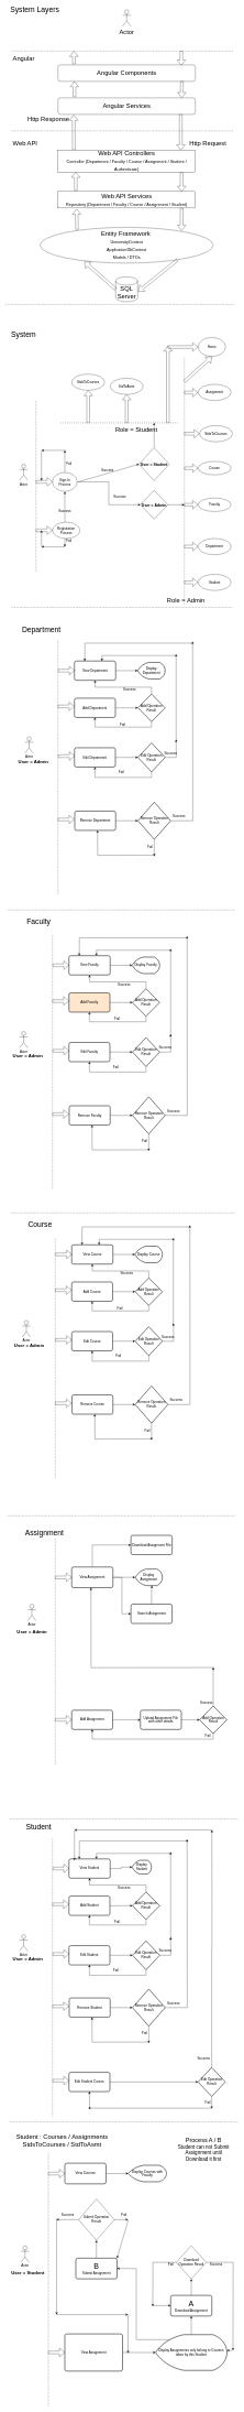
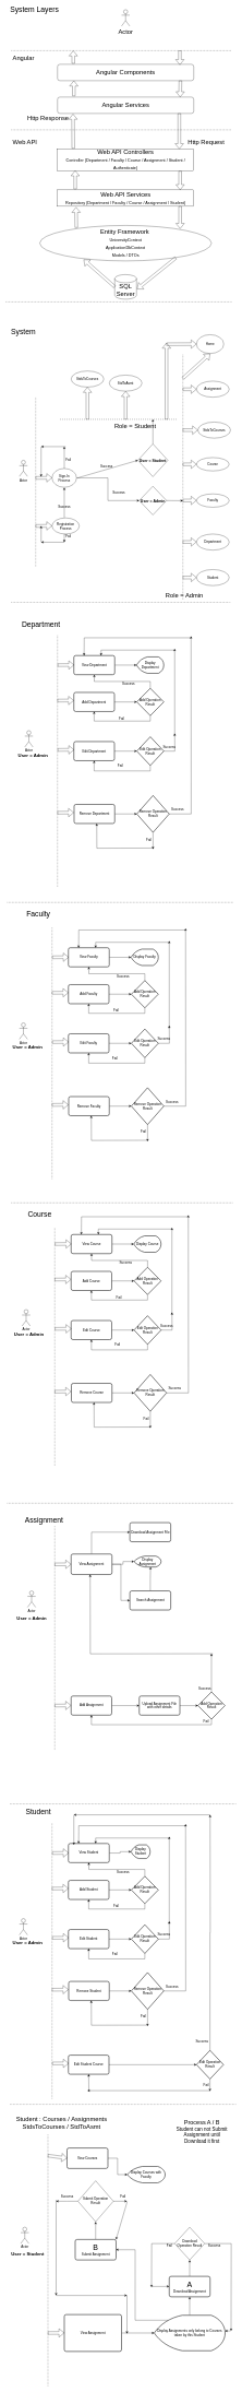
- <mxCell id="118" value="Add Faculty" style="rounded=1;whiteSpace=wrap;html=1;absoluteArcSize=1;arcSize=14;strokeWidth=2;fillColor=#ffe6cc;" vertex="1" parent="1"><mxGeometry x="250" y="3605" width="149" height="70" as="geometry" /></mxCell>
+ <mxCell id="118" value="Add Faculty" style="rounded=1;whiteSpace=wrap;html=1;absoluteArcSize=1;arcSize=14;strokeWidth=2;" vertex="1" parent="1"><mxGeometry x="250" y="3605" width="149" height="70" as="geometry" /></mxCell>
- <mxCell id="193" value="Display Assignment" style="strokeWidth=2;html=1;shape=mxgraph.flowchart.display;whiteSpace=wrap;" vertex="1" parent="1"><mxGeometry x="491" y="5697.5" width="99" height="60" as="geometry" /></mxCell>
+ <mxCell id="193" value="Display Assignment" style="strokeWidth=2;html=1;shape=mxgraph.flowchart.display;whiteSpace=wrap;" vertex="1" parent="1"><mxGeometry x="491" y="5697.5" width="99" height="40" as="geometry" /></mxCell>
- <mxCell id="264" value="View Courses" style="rounded=1;whiteSpace=wrap;html=1;absoluteArcSize=1;arcSize=14;strokeWidth=2;" vertex="1" parent="1"><mxGeometry x="235" y="7855" width="150" height="75" as="geometry" /></mxCell>
+ <mxCell id="264" value="View Courses" style="rounded=1;whiteSpace=wrap;html=1;absoluteArcSize=1;arcSize=14;strokeWidth=2;" vertex="1" parent="1"><mxGeometry x="245" y="7865" width="150" height="75" as="geometry" /></mxCell>
- <mxCell id="267" value="Display Courses with Faculty" style="strokeWidth=2;html=1;shape=mxgraph.flowchart.display;whiteSpace=wrap;" vertex="1" parent="1"><mxGeometry x="466" y="7862.5" width="139" height="60" as="geometry" /></mxCell>
+ <mxCell id="267" value="Display Courses with Faculty" style="strokeWidth=2;html=1;shape=mxgraph.flowchart.display;whiteSpace=wrap;" vertex="1" parent="1"><mxGeometry x="466" y="7932.5" width="139" height="60" as="geometry" /></mxCell>
